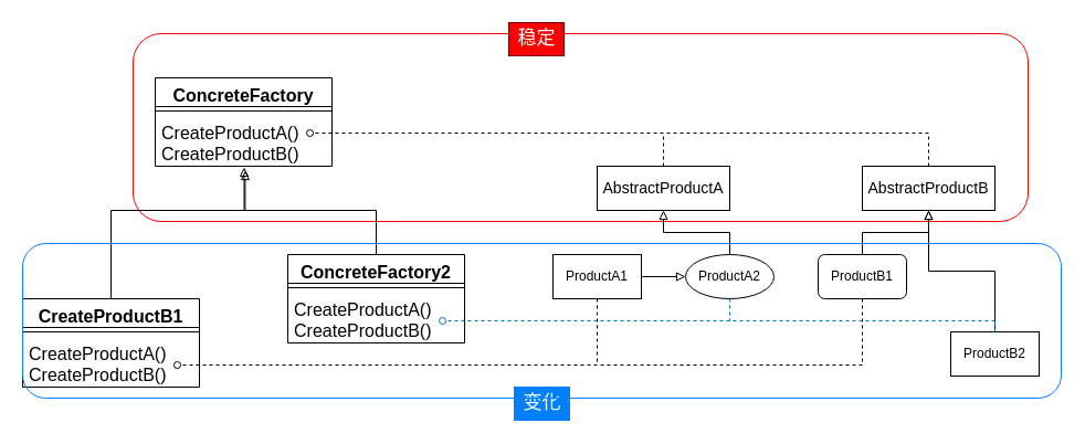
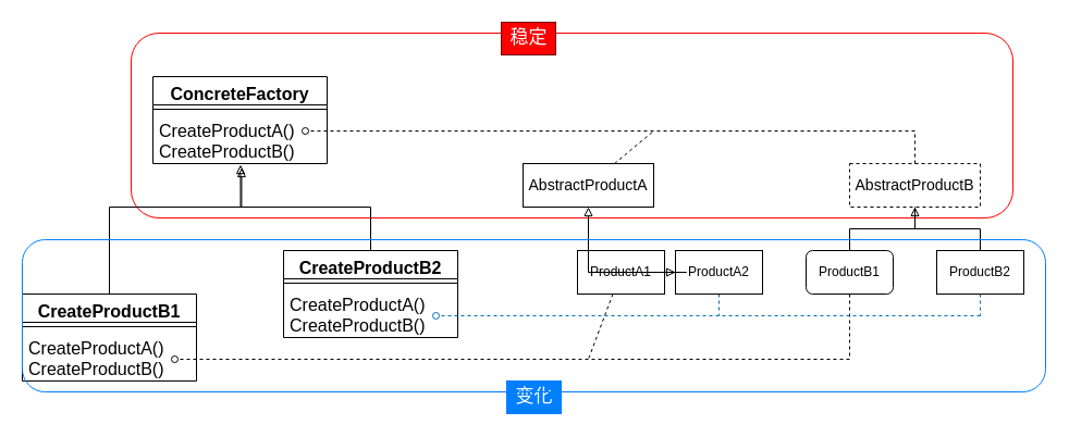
- <mxCell id="18" value="&lt;font style=&quot;font-size: 14px&quot;&gt;AbstractProductA&lt;/font&gt;" style="rounded=0;whiteSpace=wrap;html=1;fillColor=none;" vertex="1" parent="1"><mxGeometry x="540" y="150" width="120" height="40" as="geometry" /></mxCell>
+ <mxCell id="18" value="&lt;font style=&quot;font-size: 14px&quot;&gt;AbstractProductA&lt;/font&gt;" style="rounded=0;whiteSpace=wrap;html=1;fillColor=none;" vertex="1" parent="1"><mxGeometry x="480" y="150" width="120" height="40" as="geometry" /></mxCell>
- <mxCell id="20" value="&lt;font style=&quot;font-size: 14px&quot;&gt;AbstractProductB&lt;/font&gt;" style="rounded=0;whiteSpace=wrap;html=1;fillColor=none;" vertex="1" parent="1"><mxGeometry x="780" y="150" width="120" height="40" as="geometry" /></mxCell>
+ <mxCell id="20" value="&lt;font style=&quot;font-size: 14px&quot;&gt;AbstractProductB&lt;/font&gt;" style="rounded=0;whiteSpace=wrap;html=1;fillColor=none;dashed=1;" vertex="1" parent="1"><mxGeometry x="780" y="150" width="120" height="40" as="geometry" /></mxCell>
- <mxCell id="30" value="" style="edgeStyle=orthogonalEdgeStyle;rounded=0;orthogonalLoop=1;jettySize=auto;html=1;endArrow=block;endFill=0;" edge="1" parent="1" source="32" target="20"><mxGeometry relative="1" as="geometry" /></mxCell>
+ <mxCell id="30" value="" style="edgeStyle=orthogonalEdgeStyle;rounded=0;orthogonalLoop=1;jettySize=auto;html=1;endArrow=none;endFill=0;" edge="1" parent="1" source="32" target="20"><mxGeometry relative="1" as="geometry" /></mxCell>
- <mxCell id="14" value="ConcreteFactory2" style="swimlane;fontStyle=1;align=center;verticalAlign=top;childLayout=stackLayout;horizontal=1;startSize=26;horizontalStack=0;resizeParent=1;resizeParentMax=0;resizeLast=0;collapsible=1;marginBottom=0;fontSize=16;" vertex="1" parent="1"><mxGeometry x="260" y="230" width="160" height="80" as="geometry"><mxRectangle x="80" y="120" width="140" height="26" as="alternateBounds" /></mxGeometry></mxCell>
+ <mxCell id="14" value="CreateProductB2" style="swimlane;fontStyle=1;align=center;verticalAlign=top;childLayout=stackLayout;horizontal=1;startSize=26;horizontalStack=0;resizeParent=1;resizeParentMax=0;resizeLast=0;collapsible=1;marginBottom=0;fontSize=16;" vertex="1" parent="1"><mxGeometry x="260" y="230" width="160" height="80" as="geometry"><mxRectangle x="80" y="120" width="140" height="26" as="alternateBounds" /></mxGeometry></mxCell>
- <mxCell id="23" value="ProductA1" style="rounded=0;whiteSpace=wrap;html=1;fillColor=none;" vertex="1" parent="1"><mxGeometry x="500" y="230" width="80" height="40" as="geometry" /></mxCell>
+ <mxCell id="23" value="ProductA1" style="rounded=0;whiteSpace=wrap;html=1;fillColor=none;" vertex="1" parent="1"><mxGeometry x="530" y="230" width="80" height="40" as="geometry" /></mxCell>
- <mxCell id="26" value="ProductA2" style="ellipse;whiteSpace=wrap;html=1;fillColor=none;" vertex="1" parent="1"><mxGeometry x="620" y="230" width="80" height="40" as="geometry" /></mxCell>
+ <mxCell id="26" value="ProductA2" style="rounded=0;whiteSpace=wrap;html=1;fillColor=none;" vertex="1" parent="1"><mxGeometry x="620" y="230" width="80" height="40" as="geometry" /></mxCell>
- <mxCell id="29" value="ProductB2" style="rounded=0;whiteSpace=wrap;html=1;fillColor=none;" vertex="1" parent="1"><mxGeometry x="860" y="300" width="80" height="40" as="geometry" /></mxCell>
+ <mxCell id="29" value="ProductB2" style="rounded=0;whiteSpace=wrap;html=1;fillColor=none;" vertex="1" parent="1"><mxGeometry x="860" y="230" width="80" height="40" as="geometry" /></mxCell>
